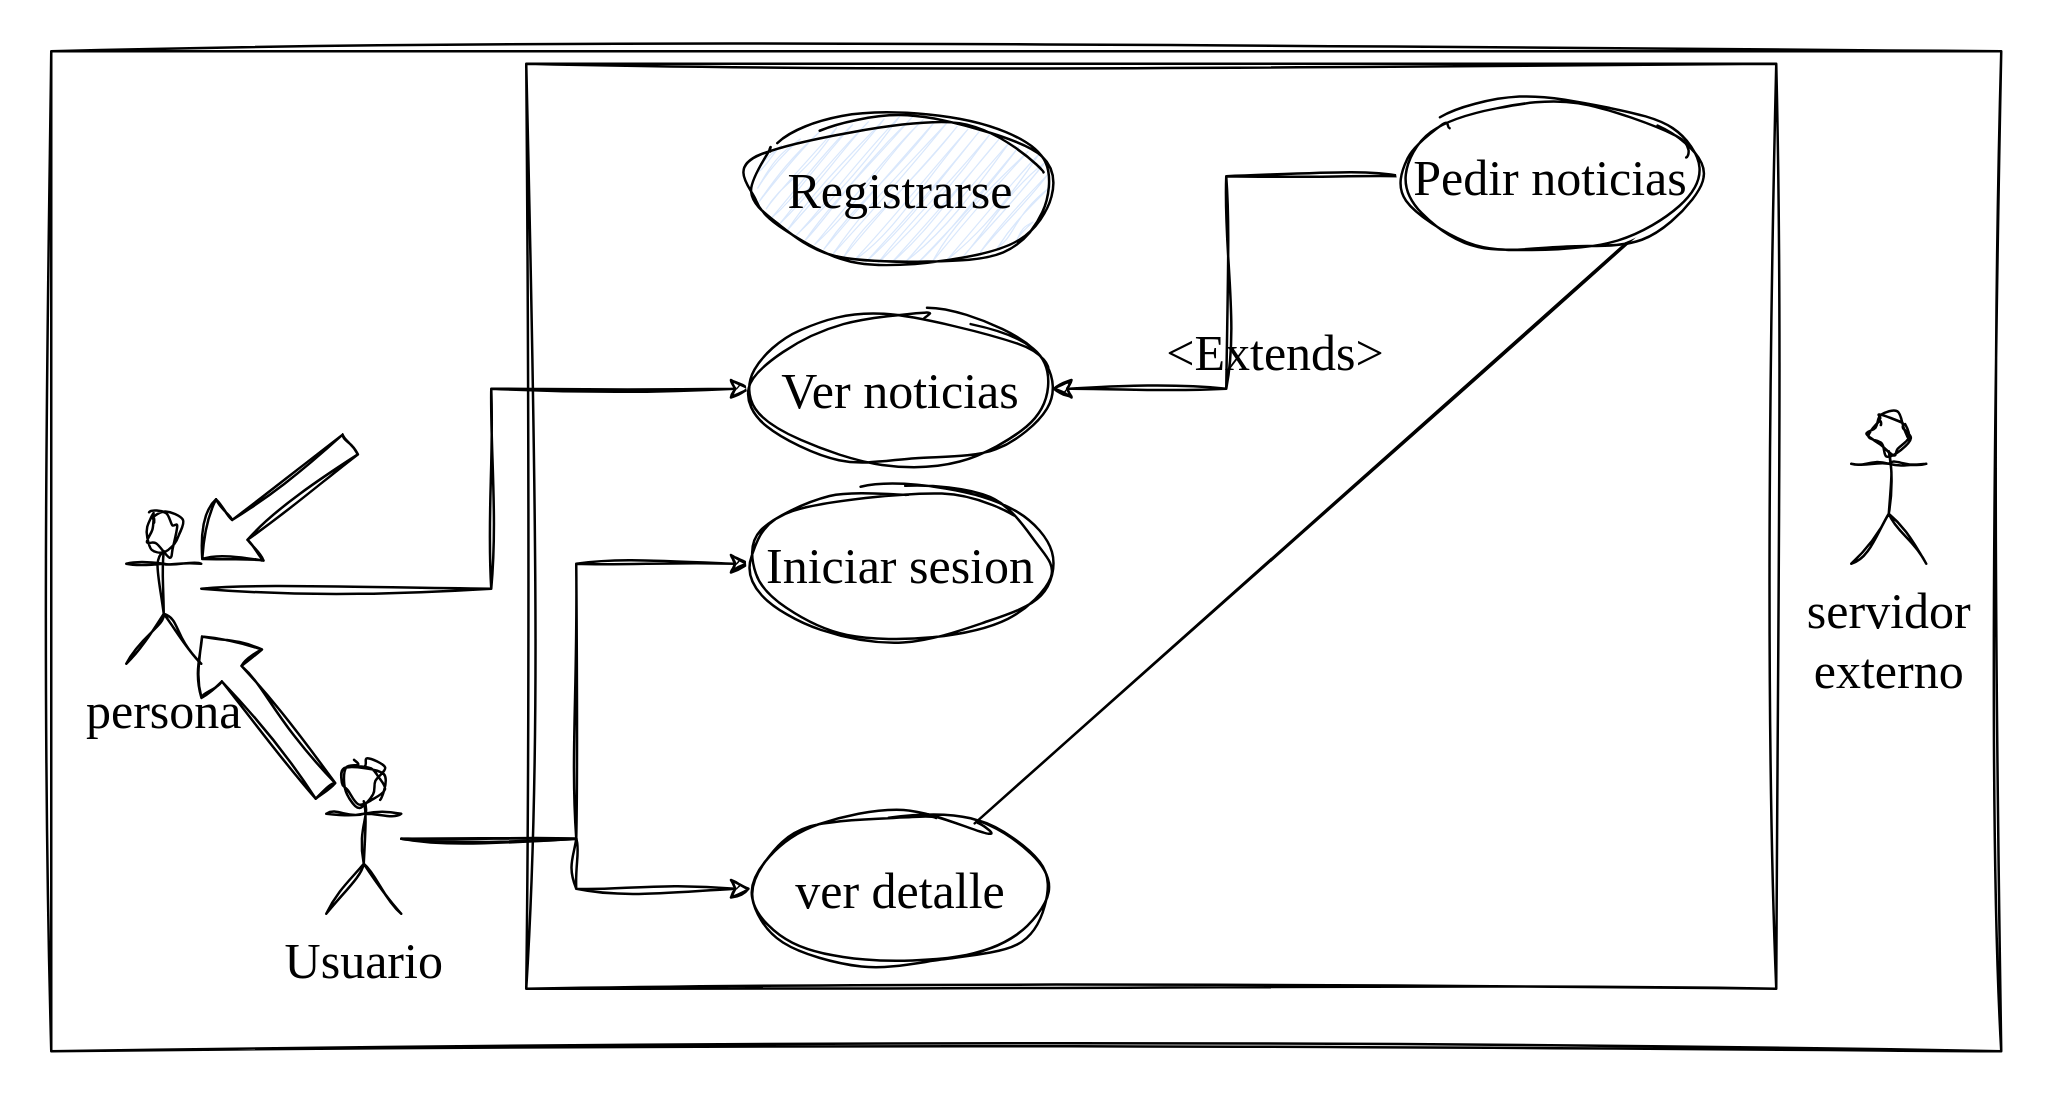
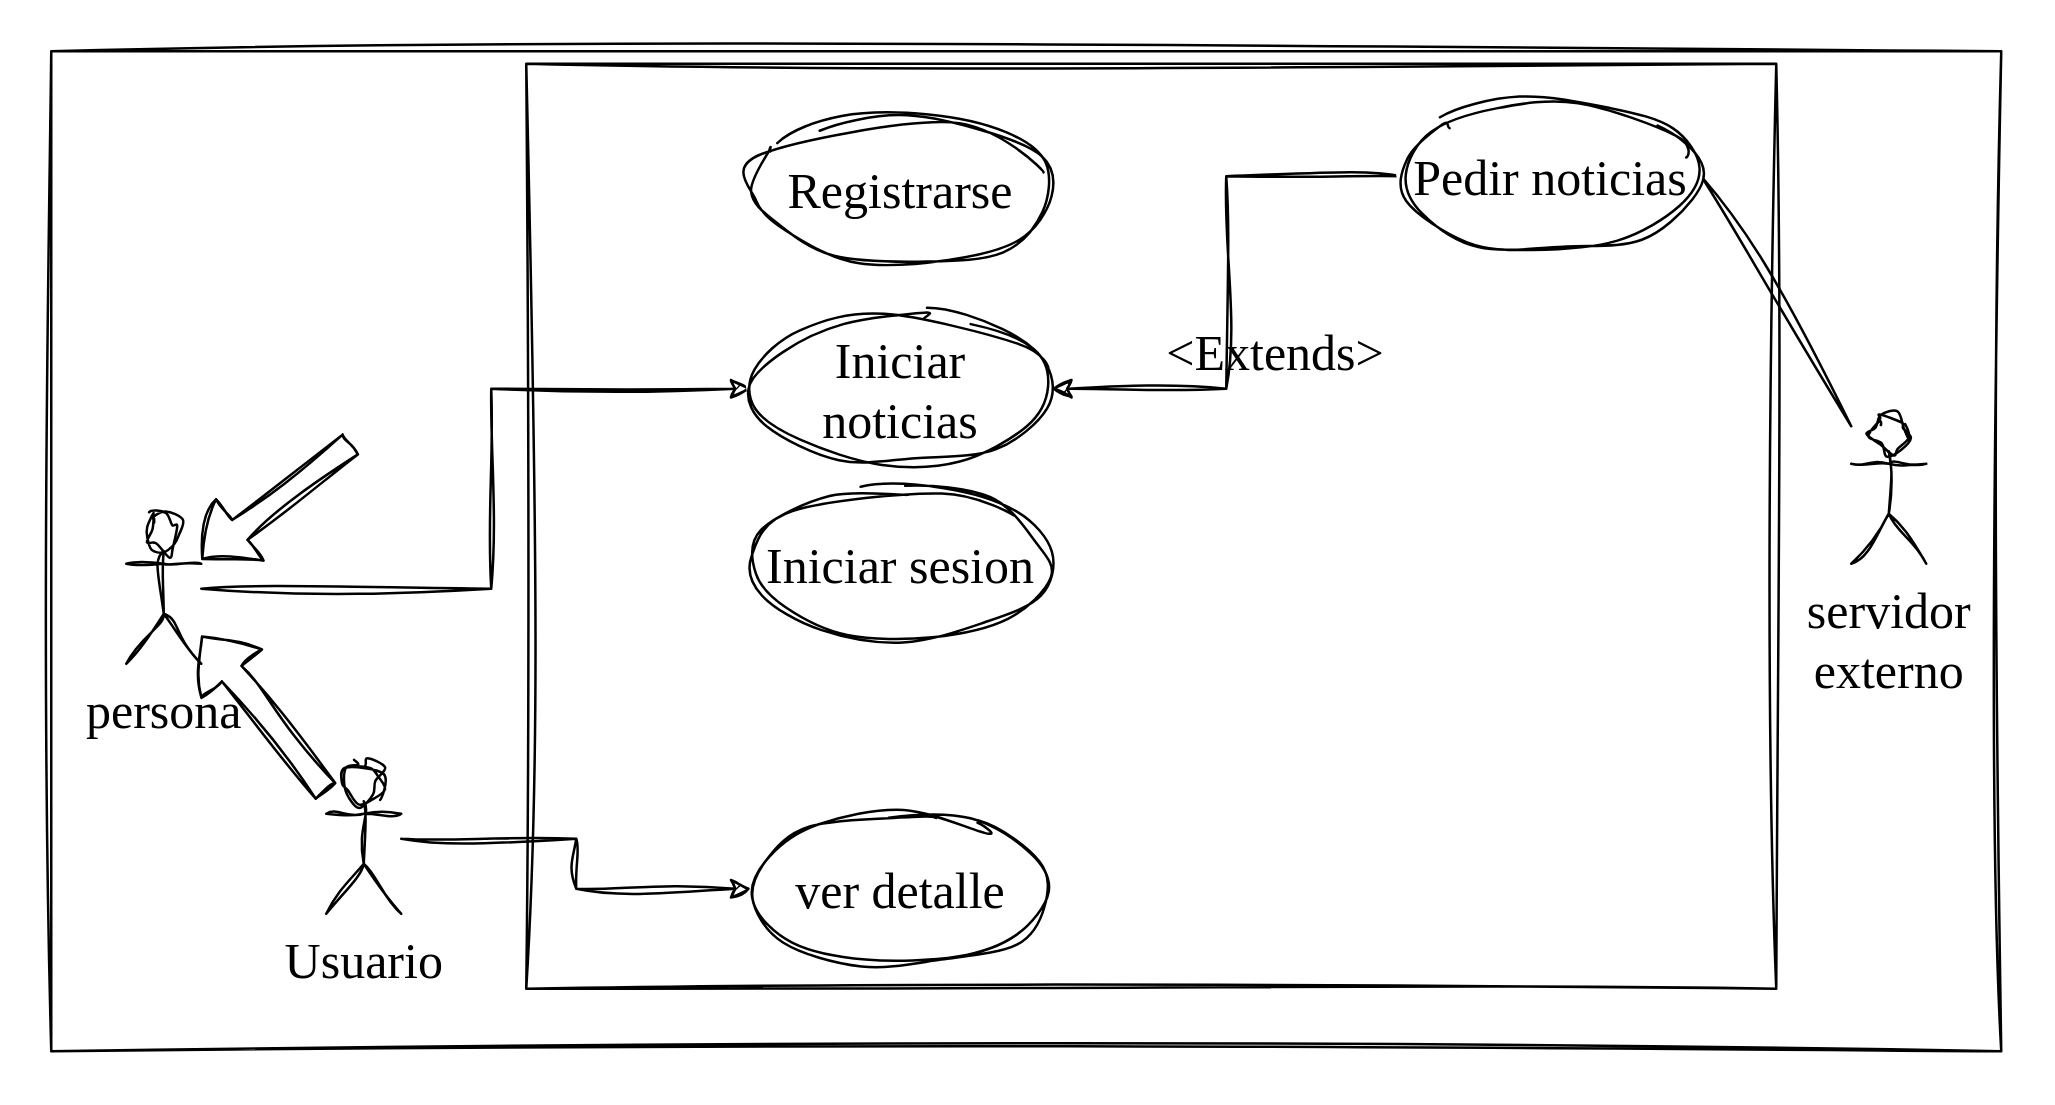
- <mxCell id="9" value="Registrarse" style="ellipse;whiteSpace=wrap;html=1;sketch=1;hachureGap=4;jiggle=2;curveFitting=1;fontFamily=Architects Daughter;fontSource=https%3A%2F%2Ffonts.googleapis.com%2Fcss%3Ffamily%3DArchitects%2BDaughter;fontSize=20;fillColor=#dae8fc;" vertex="1" parent="1"><mxGeometry x="300" y="45" width="120" height="60" as="geometry" /></mxCell>
+ <mxCell id="9" value="Registrarse" style="ellipse;whiteSpace=wrap;html=1;sketch=1;hachureGap=4;jiggle=2;curveFitting=1;fontFamily=Architects Daughter;fontSource=https%3A%2F%2Ffonts.googleapis.com%2Fcss%3Ffamily%3DArchitects%2BDaughter;fontSize=20;" vertex="1" parent="1"><mxGeometry x="300" y="45" width="120" height="60" as="geometry" /></mxCell>
- <mxCell id="7" value="Ver noticias" style="ellipse;whiteSpace=wrap;html=1;sketch=1;hachureGap=4;jiggle=2;curveFitting=1;fontFamily=Architects Daughter;fontSource=https%3A%2F%2Ffonts.googleapis.com%2Fcss%3Ffamily%3DArchitects%2BDaughter;fontSize=20;" vertex="1" parent="1"><mxGeometry x="300" y="125" width="120" height="60" as="geometry" /></mxCell>
+ <mxCell id="7" value="Iniciar noticias" style="ellipse;whiteSpace=wrap;html=1;sketch=1;hachureGap=4;jiggle=2;curveFitting=1;fontFamily=Architects Daughter;fontSource=https%3A%2F%2Ffonts.googleapis.com%2Fcss%3Ffamily%3DArchitects%2BDaughter;fontSize=20;" vertex="1" parent="1"><mxGeometry x="300" y="125" width="120" height="60" as="geometry" /></mxCell>
- <mxCell id="10" value="" style="endArrow=none;html=1;rounded=0;sketch=1;hachureGap=4;jiggle=2;curveFitting=1;fontFamily=Architects Daughter;fontSource=https%3A%2F%2Ffonts.googleapis.com%2Fcss%3Ffamily%3DArchitects%2BDaughter;fontSize=16;exitX=1;exitY=0.5;exitDx=0;exitDy=0;" edge="1" parent="1" source="15" target="8"><mxGeometry width="50" height="50" relative="1" as="geometry"><mxPoint x="510" y="295" as="sourcePoint" /><mxPoint x="560" y="245" as="targetPoint" /></mxGeometry></mxCell>
+ <mxCell id="10" value="" style="endArrow=none;html=1;rounded=0;sketch=1;hachureGap=4;jiggle=2;curveFitting=1;fontFamily=Architects Daughter;fontSource=https%3A%2F%2Ffonts.googleapis.com%2Fcss%3Ffamily%3DArchitects%2BDaughter;fontSize=16;exitX=1;exitY=0.5;exitDx=0;exitDy=0;" edge="1" parent="1" source="15" target="6"><mxGeometry width="50" height="50" relative="1" as="geometry"><mxPoint x="510" y="295" as="sourcePoint" /><mxPoint x="560" y="245" as="targetPoint" /></mxGeometry></mxCell>
- <mxCell id="12" style="edgeStyle=orthogonalEdgeStyle;rounded=0;sketch=1;hachureGap=4;jiggle=2;curveFitting=1;orthogonalLoop=1;jettySize=auto;html=1;entryX=0;entryY=0.5;entryDx=0;entryDy=0;fontFamily=Architects Daughter;fontSource=https%3A%2F%2Ffonts.googleapis.com%2Fcss%3Ffamily%3DArchitects%2BDaughter;fontSize=16;" edge="1" parent="1" source="13" target="17"><mxGeometry relative="1" as="geometry" /></mxCell>
